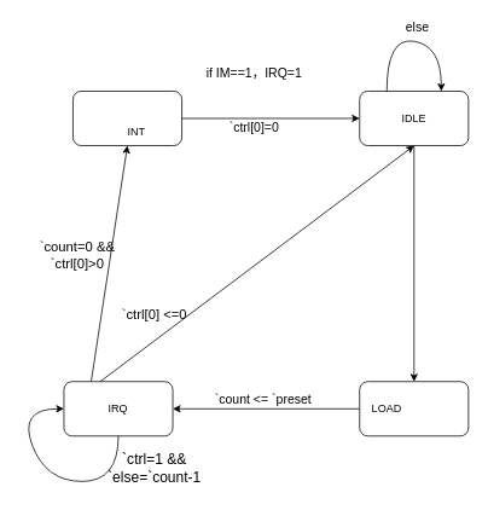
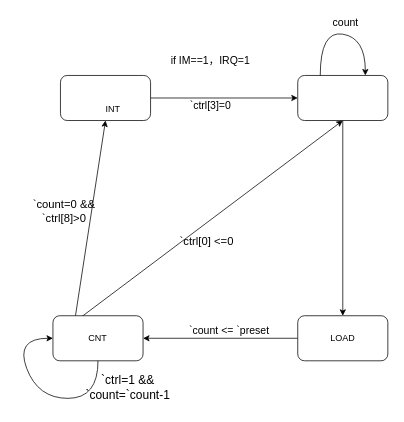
- <mxCell id="18" value="else" style="text;html=1;strokeColor=none;fillColor=none;align=center;verticalAlign=middle;whiteSpace=wrap;rounded=0;fontSize=14;" parent="1" vertex="1"><mxGeometry x="425" y="20" width="70" height="20" as="geometry" /></mxCell>
+ <mxCell id="18" value="count" style="text;html=1;strokeColor=none;fillColor=none;align=center;verticalAlign=middle;whiteSpace=wrap;rounded=0;fontSize=14;" parent="1" vertex="1"><mxGeometry x="425" y="20" width="70" height="20" as="geometry" /></mxCell>
- <mxCell id="4" value="IDLE" style="text;html=1;strokeColor=none;fillColor=none;align=center;verticalAlign=middle;whiteSpace=wrap;fontColor=#000000;" parent="1" vertex="1"><mxGeometry x="436" y="120" width="40" height="20" as="geometry" /></mxCell>
- <mxCell id="23" value="`ctrl[0]=0" style="text;html=1;strokeColor=none;fillColor=none;align=center;verticalAlign=middle;whiteSpace=wrap;rounded=0;fontSize=14;" vertex="1" parent="1"><mxGeometry x="220" y="130" width="120" height="20" as="geometry" /></mxCell>
+ <mxCell id="23" value="`ctrl[3]=0" style="text;html=1;strokeColor=none;fillColor=none;align=center;verticalAlign=middle;whiteSpace=wrap;rounded=0;fontSize=14;" vertex="1" parent="1"><mxGeometry x="220" y="130" width="120" height="20" as="geometry" /></mxCell>
- <mxCell id="16" value="`count=0 &amp;amp;&amp;amp; `ctrl[0]&amp;gt;0" style="text;html=1;strokeColor=none;fillColor=none;align=center;verticalAlign=middle;whiteSpace=wrap;rounded=0;fontSize=15;" parent="1" vertex="1"><mxGeometry x="30" y="270" width="110" height="20" as="geometry" /></mxCell>
+ <mxCell id="16" value="`count=0 &amp;amp;&amp;amp; `ctrl[8]&amp;gt;0" style="text;html=1;strokeColor=none;fillColor=none;align=center;verticalAlign=middle;whiteSpace=wrap;rounded=0;fontSize=15;" parent="1" vertex="1"><mxGeometry x="30" y="270" width="110" height="20" as="geometry" /></mxCell>
- <mxCell id="12" value="`ctrl[0] &amp;lt;=0" style="text;html=1;strokeColor=none;fillColor=none;align=center;verticalAlign=middle;whiteSpace=wrap;rounded=0;fontSize=15;" parent="1" vertex="1"><mxGeometry x="125" y="335" width="90" height="20" as="geometry" /></mxCell>
+ <mxCell id="12" value="`ctrl[0] &amp;lt;=0" style="text;html=1;strokeColor=none;fillColor=none;align=center;verticalAlign=middle;whiteSpace=wrap;rounded=0;fontSize=15;" parent="1" vertex="1"><mxGeometry x="230" y="310" width="90" height="20" as="geometry" /></mxCell>
- <mxCell id="21" value="`count &amp;lt;= `preset" style="text;html=1;strokeColor=none;fillColor=none;align=center;verticalAlign=middle;whiteSpace=wrap;rounded=0;fontSize=14;" vertex="1" parent="1"><mxGeometry x="235" y="430" width="110" height="20" as="geometry" /></mxCell>
+ <mxCell id="21" value="`count &amp;lt;= `preset" style="text;html=1;strokeColor=none;fillColor=none;align=center;verticalAlign=middle;whiteSpace=wrap;rounded=0;fontSize=14;" vertex="1" parent="1"><mxGeometry x="250" y="430" width="110" height="20" as="geometry" /></mxCell>
- <mxCell id="11" value="IRQ&lt;br&gt;" style="text;html=1;strokeColor=none;fillColor=none;align=center;verticalAlign=middle;whiteSpace=wrap;fontColor=#000000;" parent="1" vertex="1"><mxGeometry x="110" y="440" width="40" height="20" as="geometry" /></mxCell>
+ <mxCell id="11" value="CNT&lt;br&gt;" style="text;html=1;strokeColor=none;fillColor=none;align=center;verticalAlign=middle;whiteSpace=wrap;fontColor=#000000;" parent="1" vertex="1"><mxGeometry x="110" y="440" width="40" height="20" as="geometry" /></mxCell>
- <mxCell id="7" value="LOAD&lt;br&gt;" style="text;html=1;strokeColor=none;fillColor=none;align=center;verticalAlign=middle;whiteSpace=wrap;fontColor=#000000;" parent="1" vertex="1"><mxGeometry x="399" y="435" width="54" height="30" as="geometry" /></mxCell>
+ <mxCell id="7" value="LOAD&lt;br&gt;" style="text;html=1;strokeColor=none;fillColor=none;align=center;verticalAlign=middle;whiteSpace=wrap;fontColor=#000000;" parent="1" vertex="1"><mxGeometry x="429" y="435" width="54" height="30" as="geometry" /></mxCell>
- <mxCell id="20" value="`ctrl=1 &amp;amp;&amp;amp;&lt;br style=&quot;font-size: 16px;&quot;&gt;`else=`count-1" style="text;html=1;strokeColor=none;fillColor=none;align=center;verticalAlign=middle;whiteSpace=wrap;rounded=0;fontSize=16;" parent="1" vertex="1"><mxGeometry x="110" y="490" width="120" height="50" as="geometry" /></mxCell>
+ <mxCell id="20" value="`ctrl=1 &amp;amp;&amp;amp;&lt;br style=&quot;font-size: 16px;&quot;&gt;`count=`count-1" style="text;html=1;strokeColor=none;fillColor=none;align=center;verticalAlign=middle;whiteSpace=wrap;rounded=0;fontSize=16;" parent="1" vertex="1"><mxGeometry x="110" y="490" width="120" height="50" as="geometry" /></mxCell>
